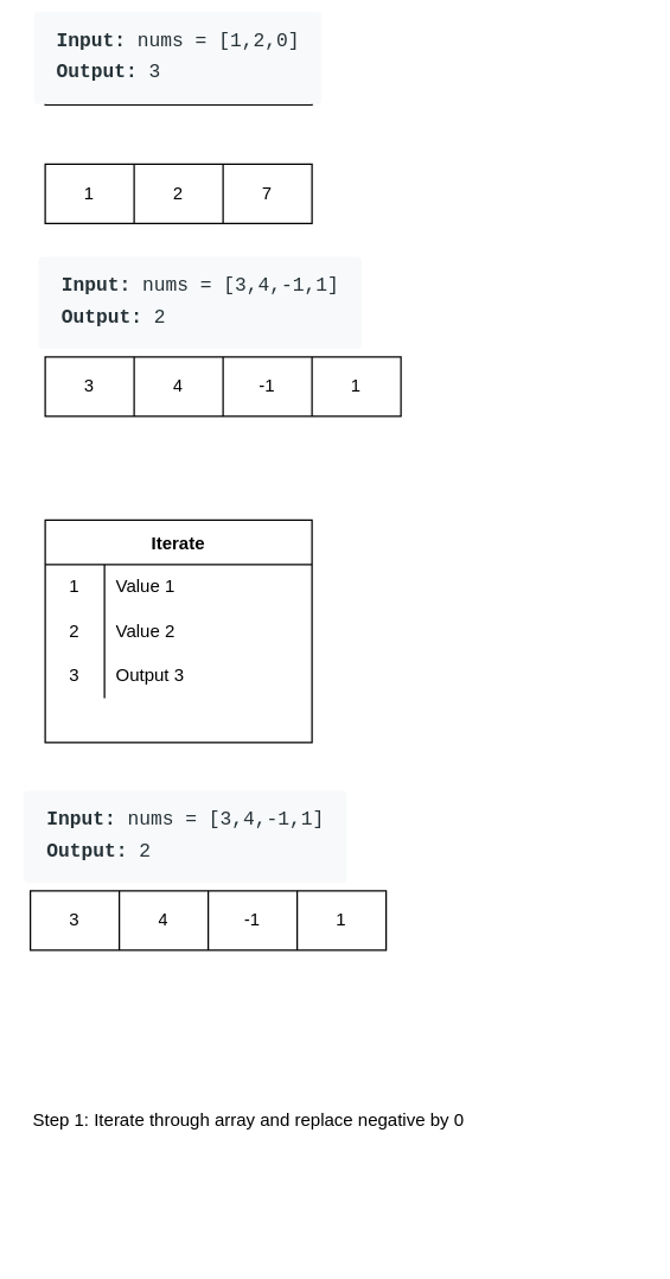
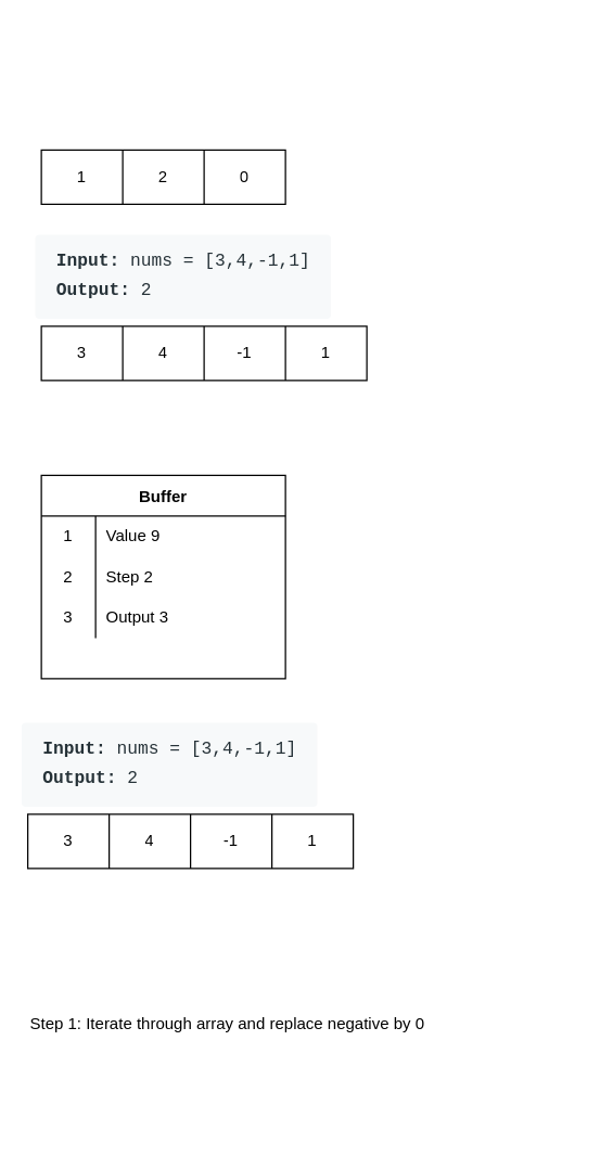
- <mxCell id="2" value="&lt;pre style=&quot;box-sizing: border-box; font-family: SFMono-Regular, Consolas, &amp;quot;Liberation Mono&amp;quot;, Menlo, Courier, monospace; font-size: 13px; margin-top: 0px; margin-bottom: 1em; overflow: auto; background: rgb(247, 249, 250); padding: 10px 15px; color: rgb(38, 50, 56); line-height: 1.6; border-radius: 3px; text-align: start;&quot;&gt;&lt;span style=&quot;box-sizing: border-box; font-weight: bolder;&quot;&gt;Input:&lt;/span&gt; nums = [1,2,0]&lt;br/&gt;&lt;span style=&quot;box-sizing: border-box; font-weight: bolder;&quot;&gt;Output:&lt;/span&gt; 3&lt;/pre&gt;" style="rounded=0;whiteSpace=wrap;html=1;" parent="1" vertex="1"><mxGeometry x="30" y="20" width="180" height="50" as="geometry" /></mxCell>
- <mxCell id="7" value="7" style="shape=partialRectangle;html=1;whiteSpace=wrap;connectable=0;overflow=hidden;fillColor=none;top=0;left=0;bottom=0;right=0;pointerEvents=1;" parent="4" vertex="1"><mxGeometry x="120" width="60" height="40" as="geometry"><mxRectangle width="60" height="40" as="alternateBounds" /></mxGeometry></mxCell>
+ <mxCell id="7" value="0" style="shape=partialRectangle;html=1;whiteSpace=wrap;connectable=0;overflow=hidden;fillColor=none;top=0;left=0;bottom=0;right=0;pointerEvents=1;" parent="4" vertex="1"><mxGeometry x="120" width="60" height="40" as="geometry"><mxRectangle width="60" height="40" as="alternateBounds" /></mxGeometry></mxCell>
- <mxCell id="15" value="Iterate" style="shape=table;startSize=30;container=1;collapsible=0;childLayout=tableLayout;fixedRows=1;rowLines=0;fontStyle=1;" parent="1" vertex="1"><mxGeometry x="30" y="350" width="180" height="150" as="geometry" /></mxCell>
+ <mxCell id="15" value="Buffer" style="shape=table;startSize=30;container=1;collapsible=0;childLayout=tableLayout;fixedRows=1;rowLines=0;fontStyle=1;" parent="1" vertex="1"><mxGeometry x="30" y="350" width="180" height="150" as="geometry" /></mxCell>
- <mxCell id="18" value="Value 1" style="shape=partialRectangle;html=1;whiteSpace=wrap;connectable=0;fillColor=none;top=0;left=0;bottom=0;right=0;align=left;spacingLeft=6;overflow=hidden;" parent="16" vertex="1"><mxGeometry x="40" width="140" height="30" as="geometry"><mxRectangle width="140" height="30" as="alternateBounds" /></mxGeometry></mxCell>
+ <mxCell id="18" value="Value 9" style="shape=partialRectangle;html=1;whiteSpace=wrap;connectable=0;fillColor=none;top=0;left=0;bottom=0;right=0;align=left;spacingLeft=6;overflow=hidden;" parent="16" vertex="1"><mxGeometry x="40" width="140" height="30" as="geometry"><mxRectangle width="140" height="30" as="alternateBounds" /></mxGeometry></mxCell>
- <mxCell id="21" value="Value 2" style="shape=partialRectangle;html=1;whiteSpace=wrap;connectable=0;fillColor=none;top=0;left=0;bottom=0;right=0;align=left;spacingLeft=6;overflow=hidden;" parent="19" vertex="1"><mxGeometry x="40" width="140" height="30" as="geometry"><mxRectangle width="140" height="30" as="alternateBounds" /></mxGeometry></mxCell>
+ <mxCell id="21" value="Step 2" style="shape=partialRectangle;html=1;whiteSpace=wrap;connectable=0;fillColor=none;top=0;left=0;bottom=0;right=0;align=left;spacingLeft=6;overflow=hidden;" parent="19" vertex="1"><mxGeometry x="40" width="140" height="30" as="geometry"><mxRectangle width="140" height="30" as="alternateBounds" /></mxGeometry></mxCell>
